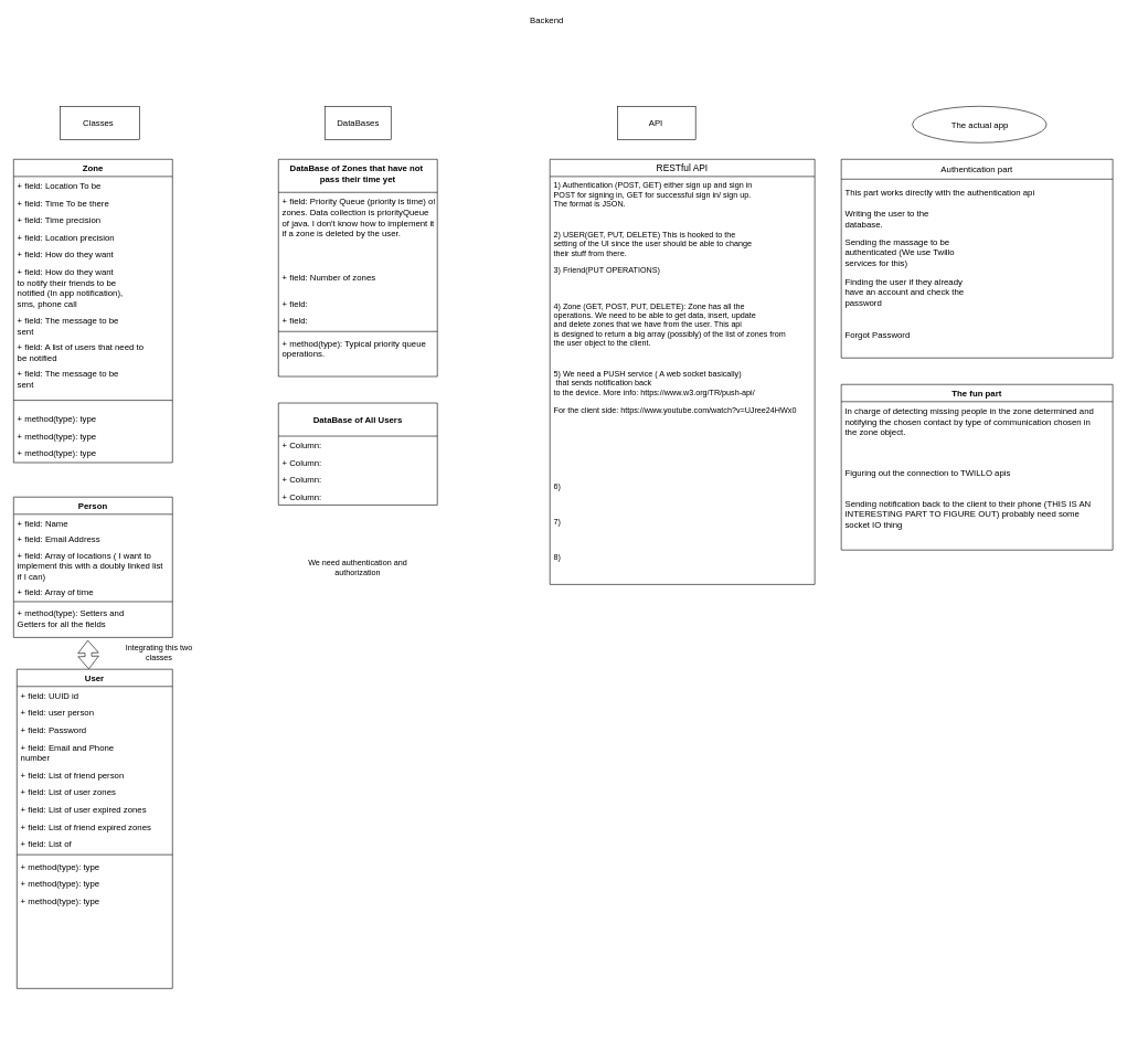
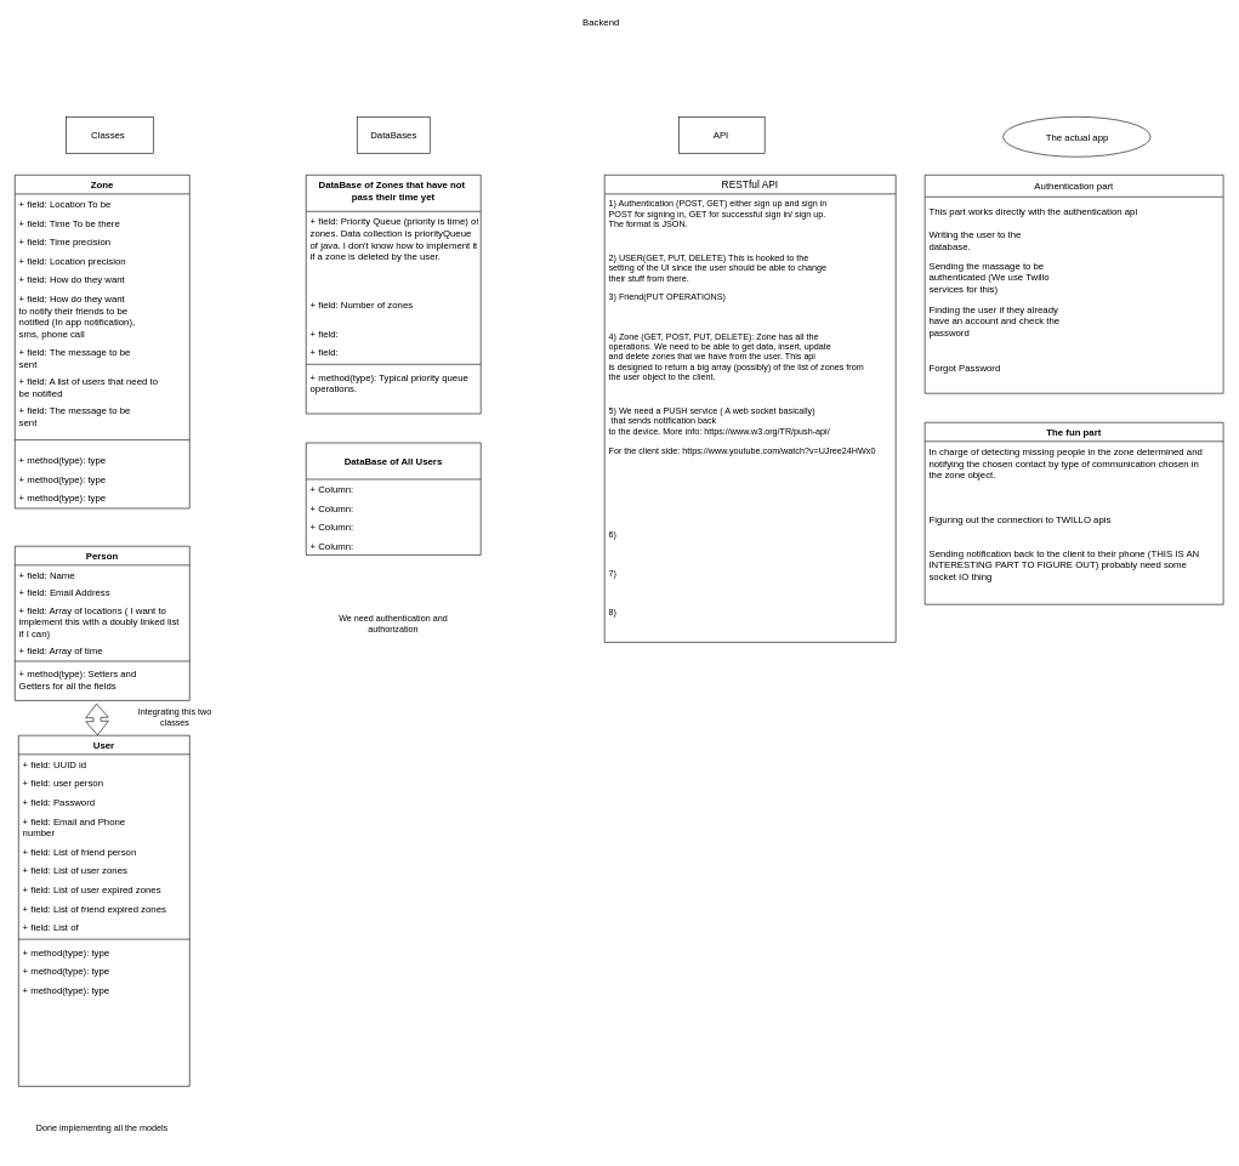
+ <mxCell id="75" value="Done implementing all the models" style="text;html=1;strokeColor=none;fillColor=none;align=center;verticalAlign=middle;whiteSpace=wrap;rounded=0;" parent="1" vertex="1"><mxGeometry x="20" y="1520" width="240" height="60" as="geometry" /></mxCell>
